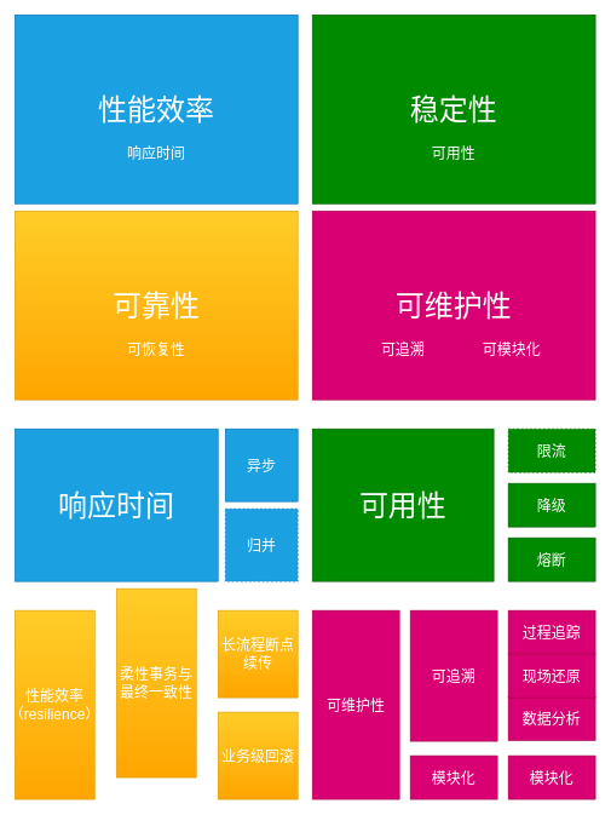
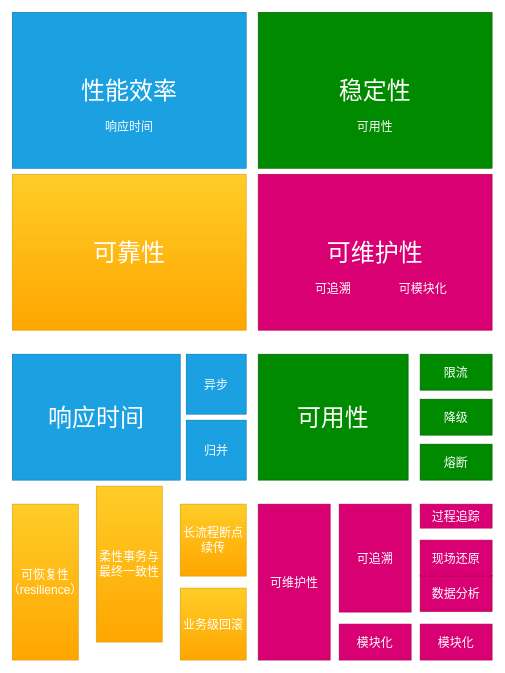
- <mxCell id="7" value="可恢复性" style="text;html=1;strokeColor=none;fillColor=none;align=center;verticalAlign=middle;whiteSpace=wrap;rounded=0;fontSize=20;fontColor=#FFFFFF;" vertex="1" parent="1"><mxGeometry x="170" y="470" width="90" height="20" as="geometry" /></mxCell>
- <mxCell id="15" value="限流" style="rounded=0;whiteSpace=wrap;html=1;fontSize=20;fontColor=#ffffff;fillColor=#008a00;strokeColor=#005700;dashed=1;" vertex="1" parent="1"><mxGeometry x="700" y="590" width="120" height="60" as="geometry" /></mxCell>
+ <mxCell id="15" value="限流" style="rounded=0;whiteSpace=wrap;html=1;fontSize=20;fontColor=#ffffff;fillColor=#008a00;strokeColor=#005700;" vertex="1" parent="1"><mxGeometry x="700" y="590" width="120" height="60" as="geometry" /></mxCell>
- <mxCell id="13" value="归并" style="whiteSpace=wrap;html=1;aspect=fixed;fontSize=20;fontColor=#ffffff;fillColor=#1ba1e2;strokeColor=#006EAF;dashed=1;" vertex="1" parent="1"><mxGeometry x="310" y="700" width="100" height="100" as="geometry" /></mxCell>
+ <mxCell id="13" value="归并" style="whiteSpace=wrap;html=1;aspect=fixed;fontSize=20;fontColor=#ffffff;fillColor=#1ba1e2;strokeColor=#006EAF;" vertex="1" parent="1"><mxGeometry x="310" y="700" width="100" height="100" as="geometry" /></mxCell>
- <mxCell id="27" value="过程追踪" style="rounded=0;whiteSpace=wrap;html=1;fillColor=#d80073;strokeColor=#A50040;fontColor=#ffffff;fontSize=20;" vertex="1" parent="1"><mxGeometry x="700" y="840" width="120" height="60" as="geometry" /></mxCell>
+ <mxCell id="27" value="过程追踪" style="rounded=0;whiteSpace=wrap;html=1;fillColor=#d80073;strokeColor=#A50040;fontColor=#ffffff;fontSize=20;" vertex="1" parent="1"><mxGeometry x="700" y="840" width="120" height="40" as="geometry" /></mxCell>
- <mxCell id="18" value="性能效率（resilience）" style="rounded=0;whiteSpace=wrap;html=1;fillColor=#ffcd28;strokeColor=#d79b00;fontSize=20;gradientColor=#ffa500;fontColor=#FFFFFF;" vertex="1" parent="1"><mxGeometry x="20" y="840" width="110" height="260" as="geometry" /></mxCell>
+ <mxCell id="18" value="可恢复性（resilience）" style="rounded=0;whiteSpace=wrap;html=1;fillColor=#ffcd28;strokeColor=#d79b00;fontSize=20;gradientColor=#ffa500;fontColor=#FFFFFF;" vertex="1" parent="1"><mxGeometry x="20" y="840" width="110" height="260" as="geometry" /></mxCell>
